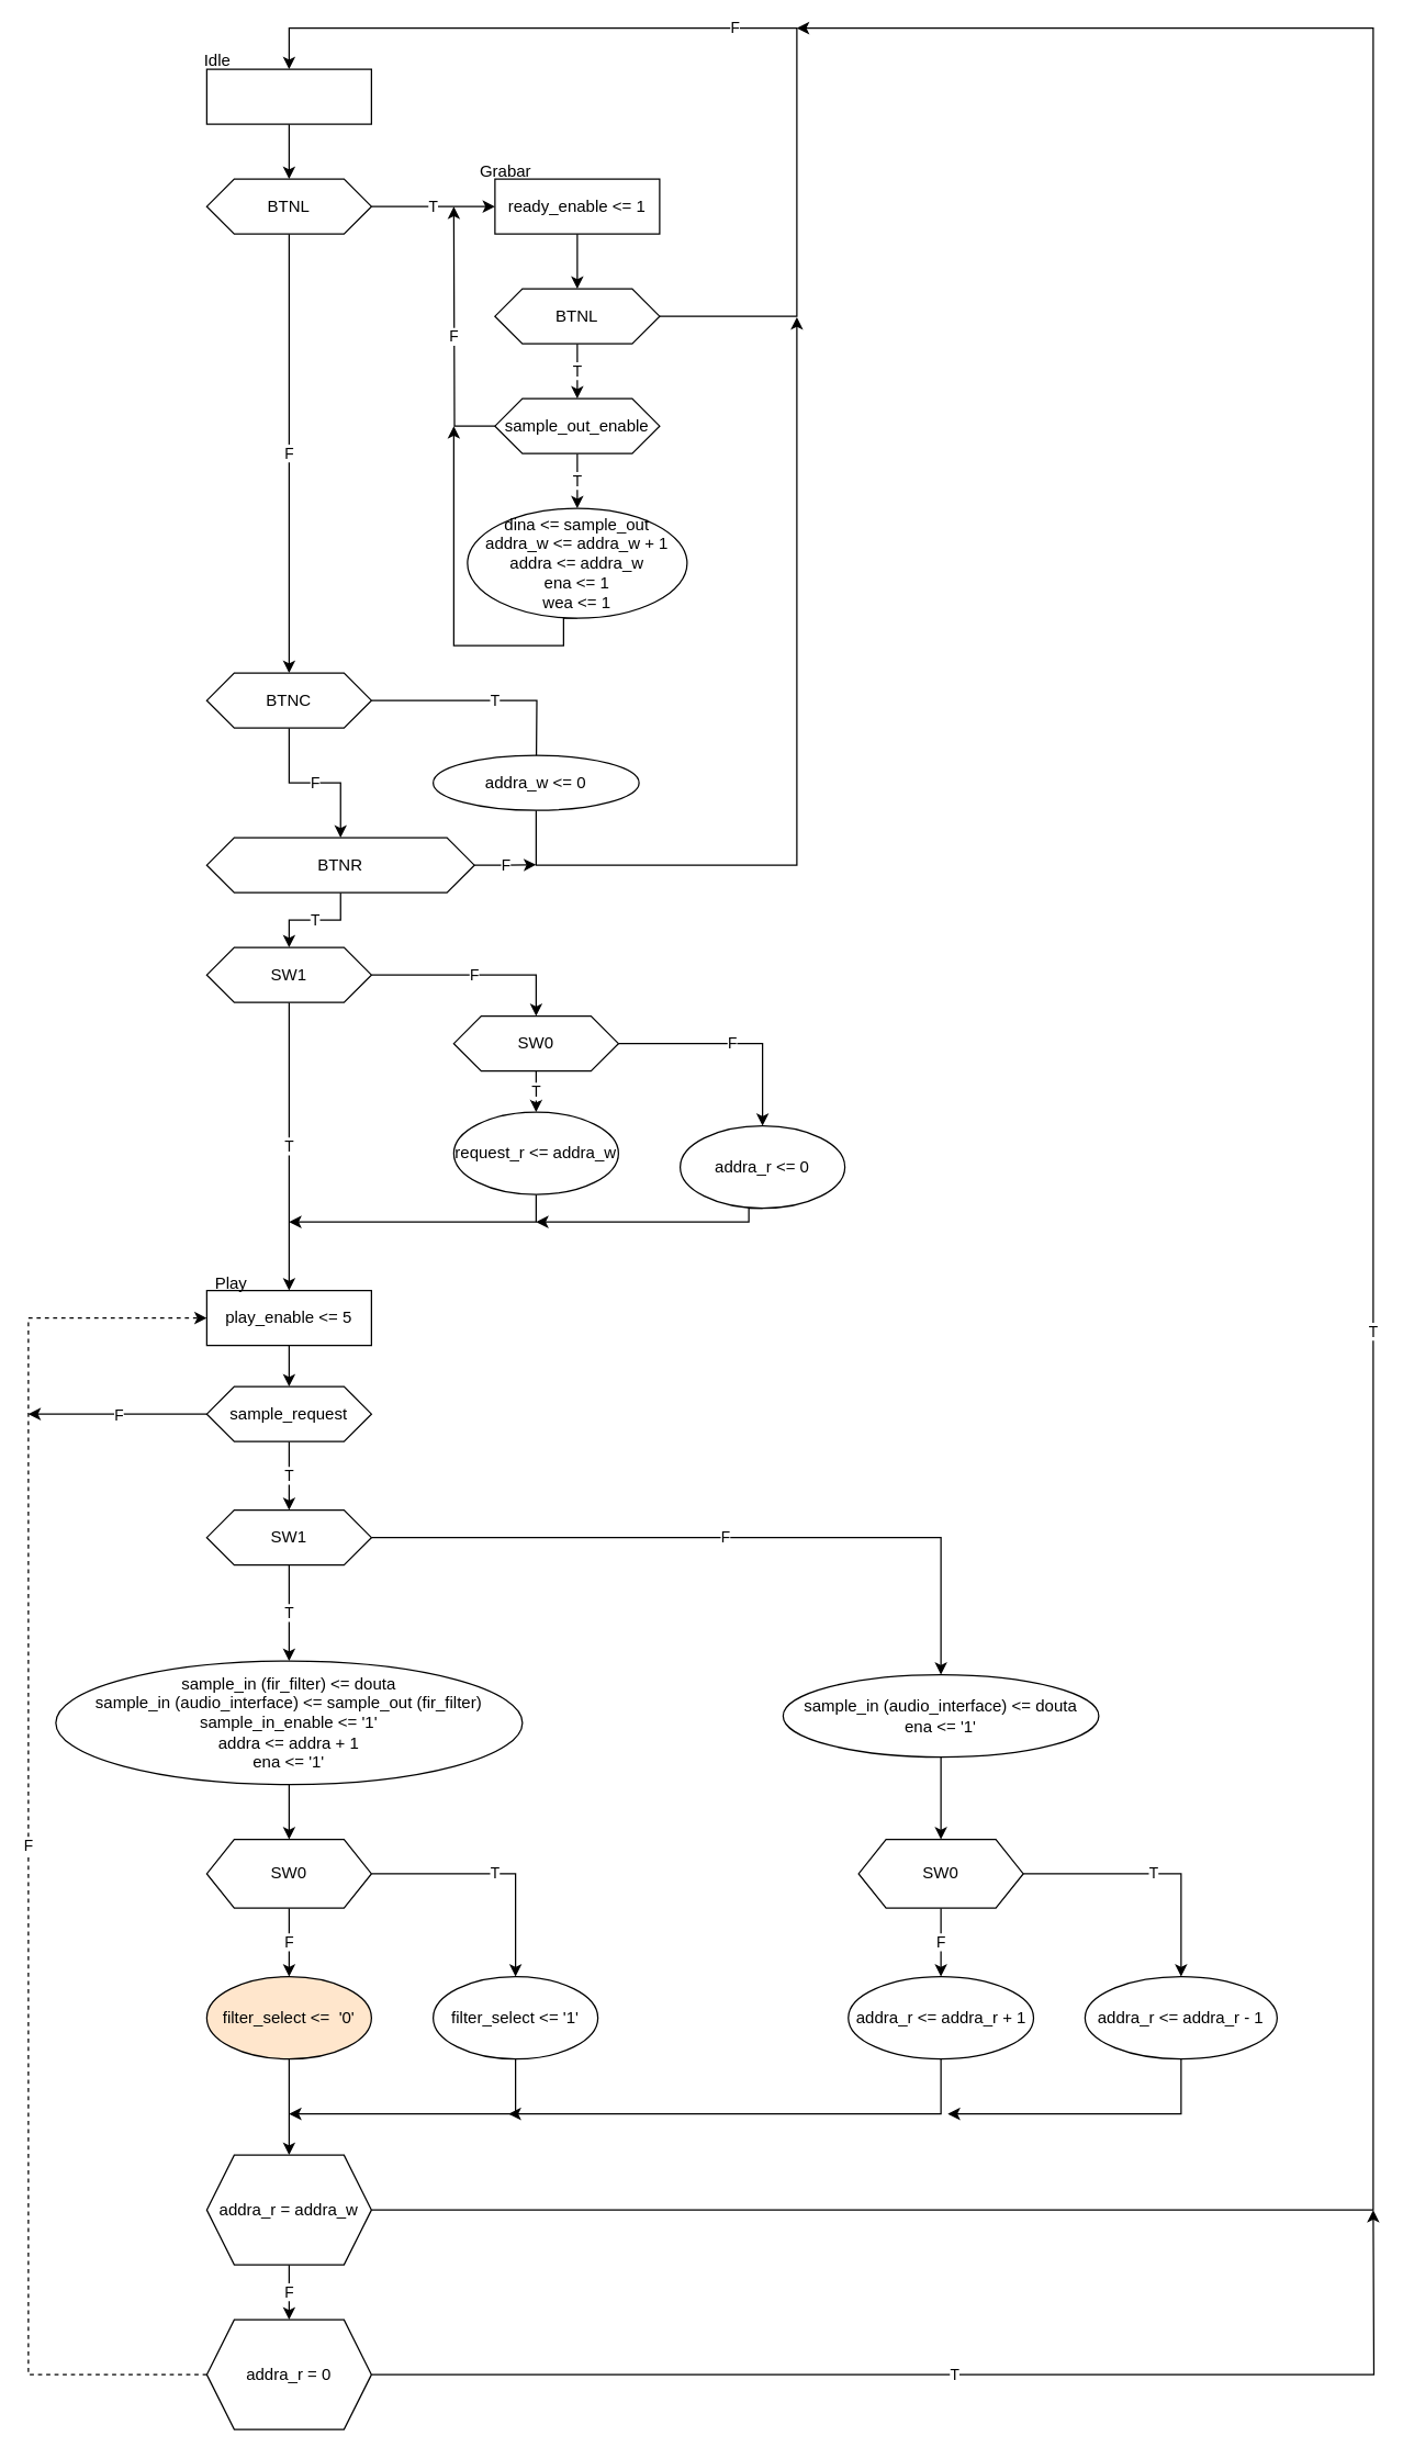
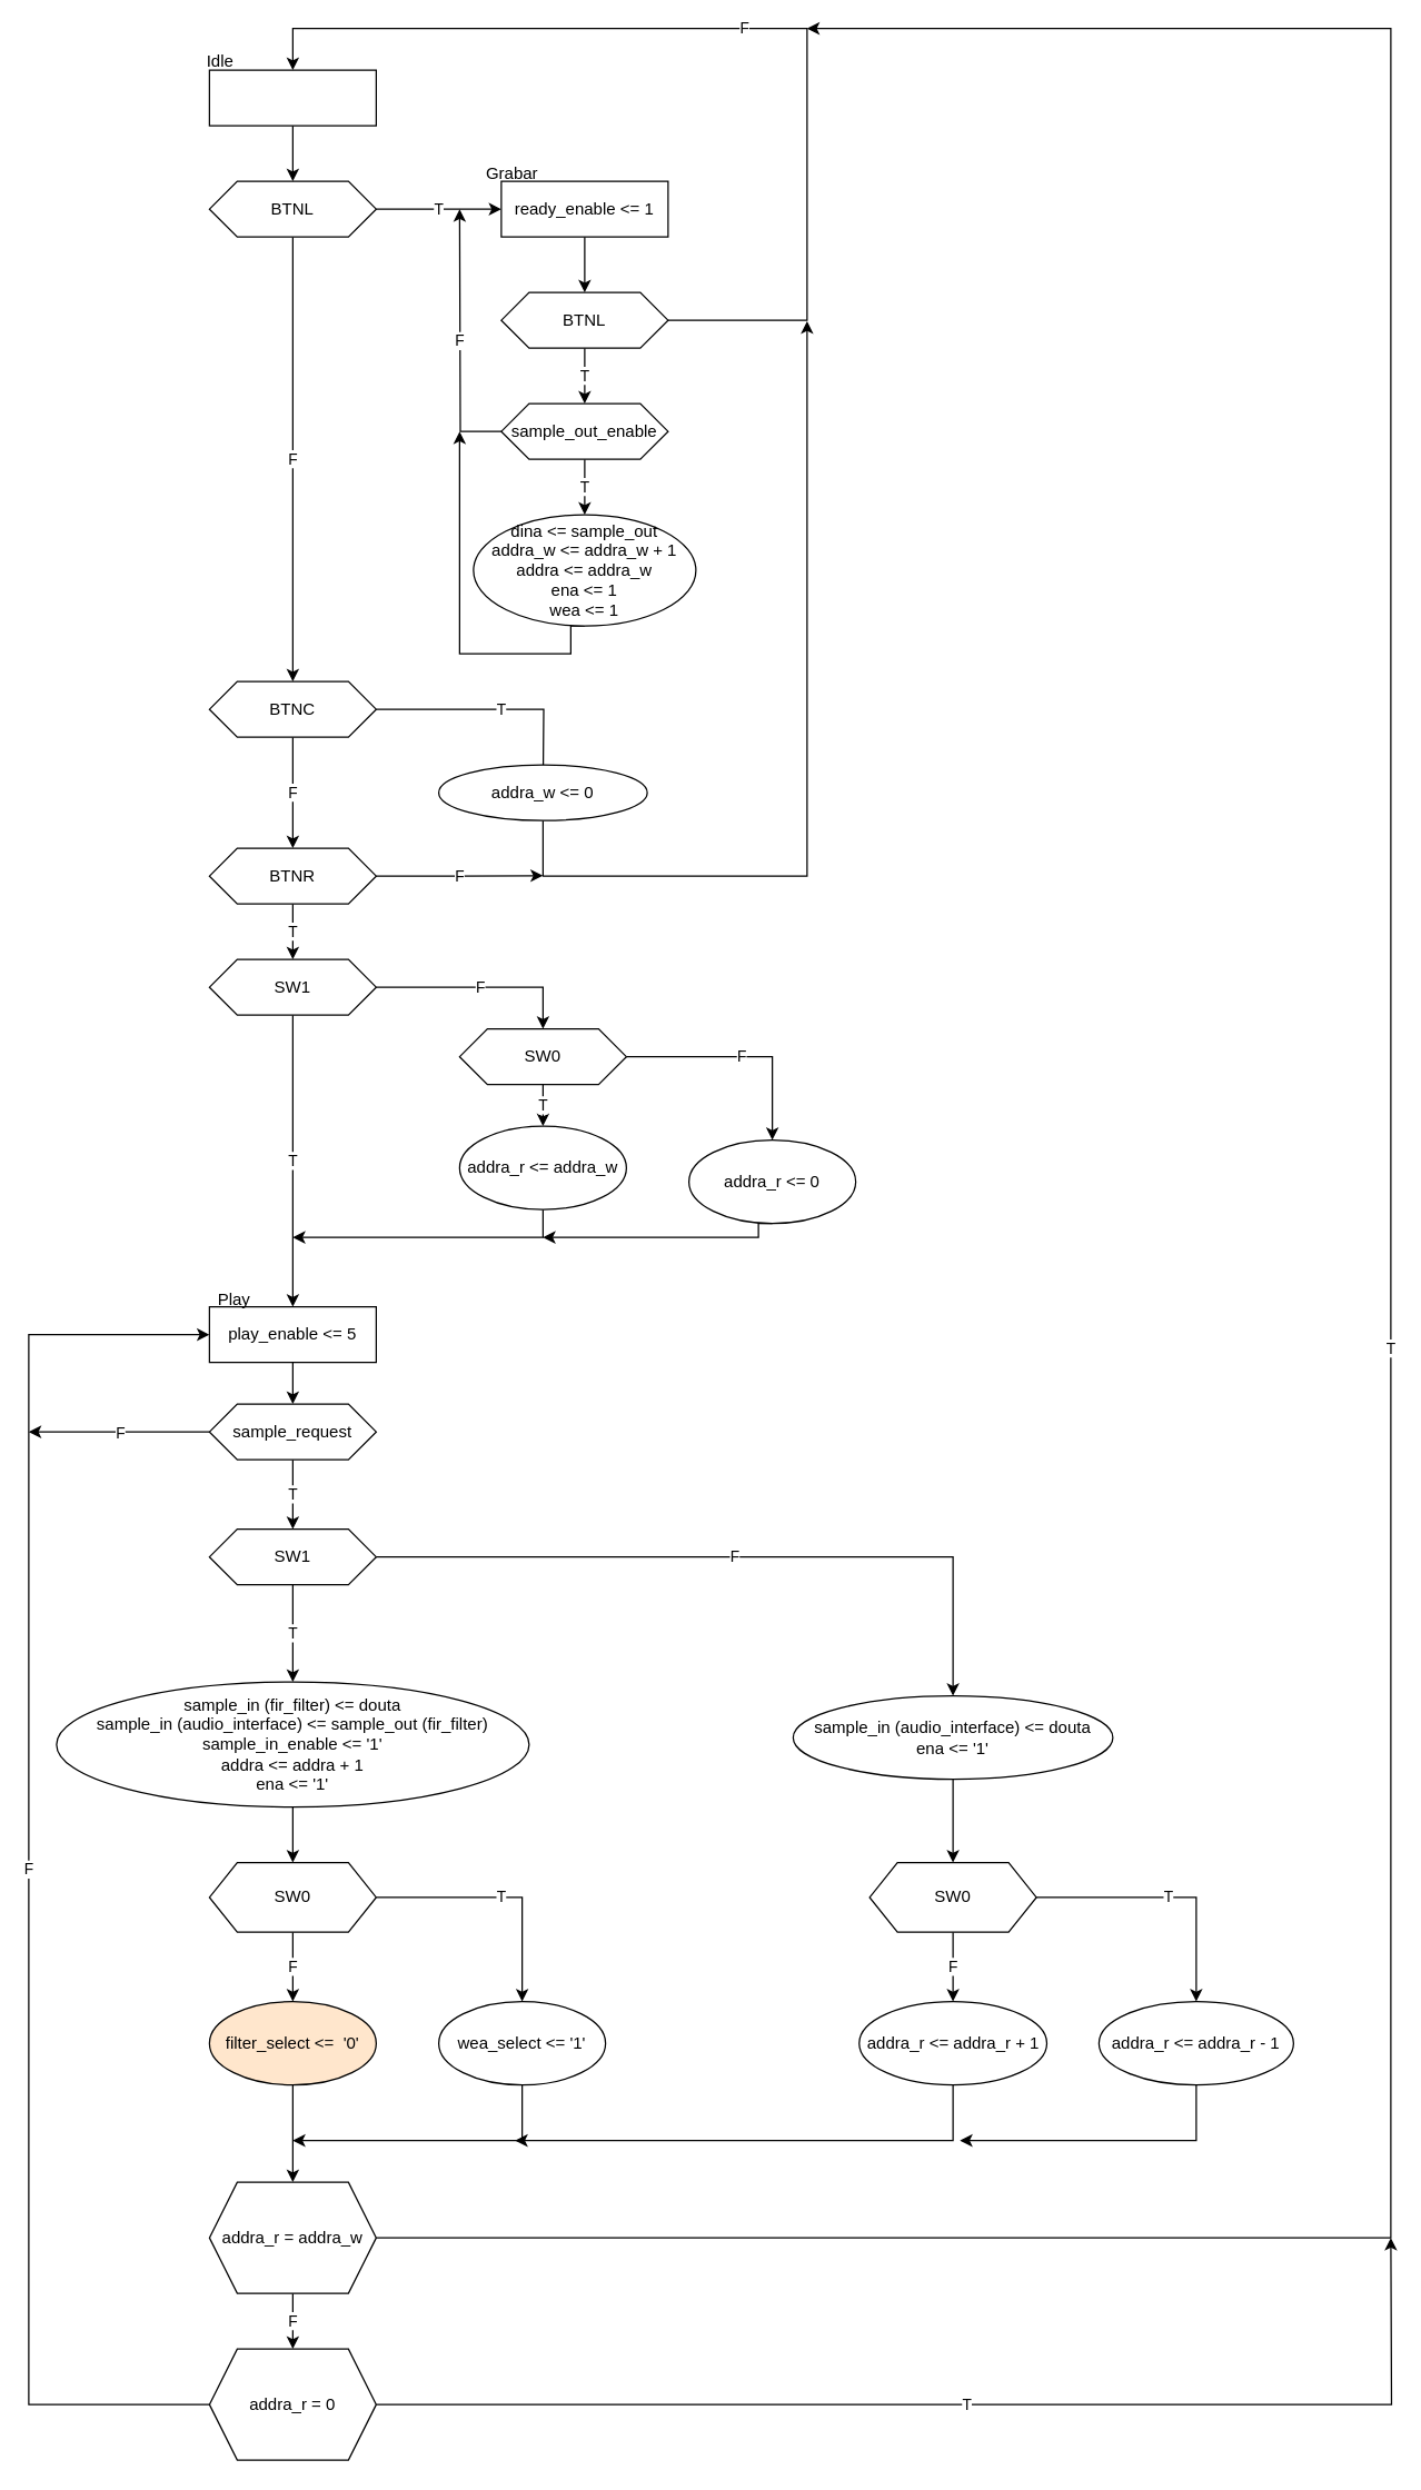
- <mxCell id="26" value="BTNR" style="shape=hexagon;perimeter=hexagonPerimeter2;whiteSpace=wrap;html=1;fixedSize=1;" parent="1" vertex="1"><mxGeometry x="150" y="610" width="195" height="40" as="geometry" /></mxCell>
+ <mxCell id="26" value="BTNR" style="shape=hexagon;perimeter=hexagonPerimeter2;whiteSpace=wrap;html=1;fixedSize=1;" parent="1" vertex="1"><mxGeometry x="150" y="610" width="120" height="40" as="geometry" /></mxCell>
- <mxCell id="61" value="request_r &amp;lt;= addra_w" style="ellipse;whiteSpace=wrap;html=1;" parent="1" vertex="1"><mxGeometry x="330" y="810" width="120" height="60" as="geometry" /></mxCell>
+ <mxCell id="61" value="addra_r &amp;lt;= addra_w" style="ellipse;whiteSpace=wrap;html=1;" parent="1" vertex="1"><mxGeometry x="330" y="810" width="120" height="60" as="geometry" /></mxCell>
- <mxCell id="47" value="filter_select &amp;lt;= '1'" style="ellipse;whiteSpace=wrap;html=1;" parent="1" vertex="1"><mxGeometry x="315" y="1440" width="120" height="60" as="geometry" /></mxCell>
+ <mxCell id="47" value="wea_select &amp;lt;= '1'" style="ellipse;whiteSpace=wrap;html=1;" parent="1" vertex="1"><mxGeometry x="315" y="1440" width="120" height="60" as="geometry" /></mxCell>
- <mxCell id="67" value="F" style="edgeStyle=orthogonalEdgeStyle;rounded=0;orthogonalLoop=1;jettySize=auto;html=1;entryX=0;entryY=0.5;entryDx=0;entryDy=0;dashed=1;" parent="1" source="69" target="28" edge="1"><mxGeometry relative="1" as="geometry"><mxPoint x="20" y="1610" as="targetPoint" /><Array as="points"><mxPoint x="20" y="1730" /><mxPoint x="20" y="960" /></Array></mxGeometry></mxCell>
+ <mxCell id="67" value="F" style="edgeStyle=orthogonalEdgeStyle;rounded=0;orthogonalLoop=1;jettySize=auto;html=1;entryX=0;entryY=0.5;entryDx=0;entryDy=0;" parent="1" source="69" target="28" edge="1"><mxGeometry relative="1" as="geometry"><mxPoint x="20" y="1610" as="targetPoint" /><Array as="points"><mxPoint x="20" y="1730" /><mxPoint x="20" y="960" /></Array></mxGeometry></mxCell>
